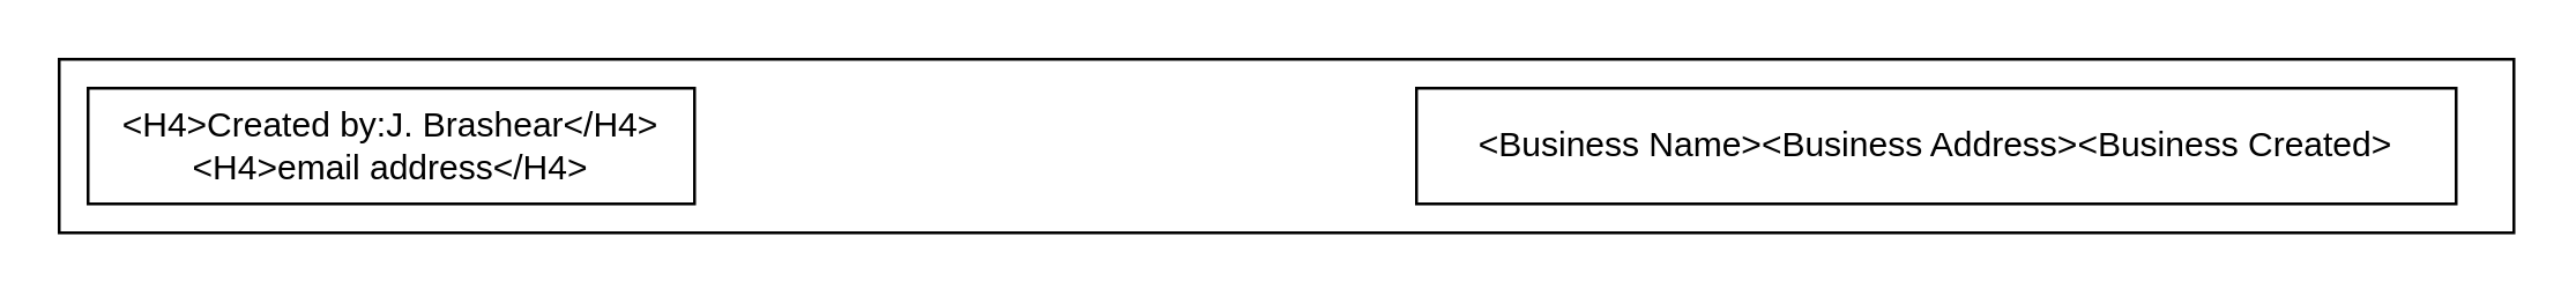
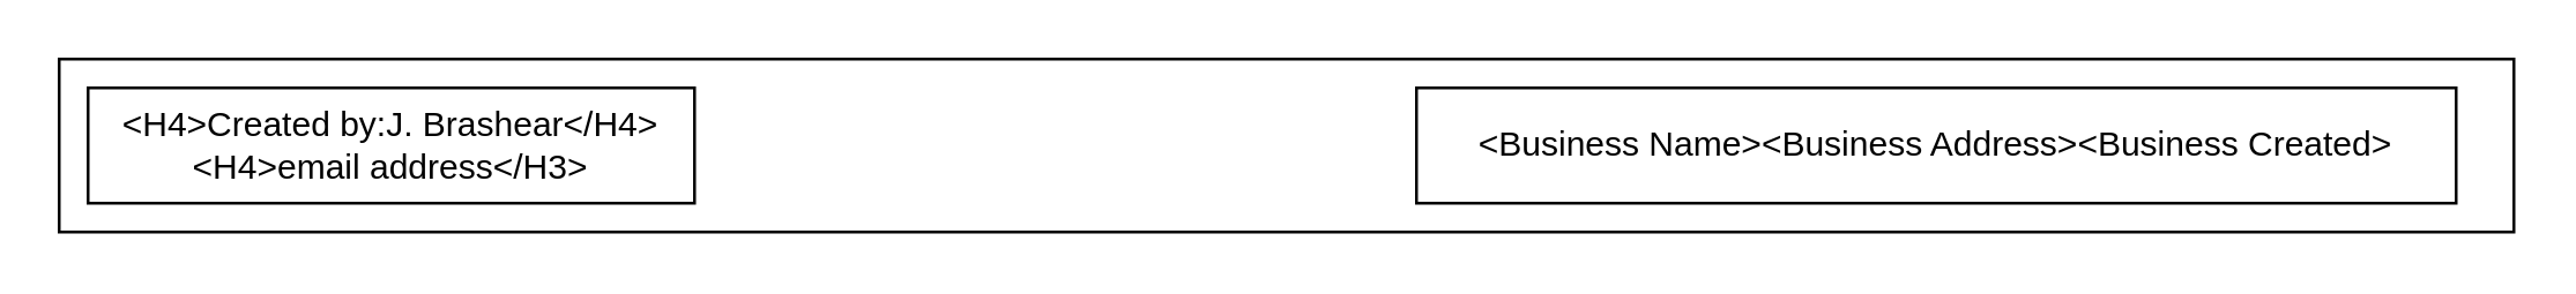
- <mxCell id="3" value="&amp;lt;H4&amp;gt;Created by:J. Brashear&amp;lt;/H4&amp;gt;&lt;br&gt;&amp;lt;H4&amp;gt;email address&amp;lt;/H4&amp;gt;" style="rounded=0;whiteSpace=wrap;html=1;" vertex="1" parent="1"><mxGeometry x="30" y="30" width="210" height="40" as="geometry" /></mxCell>
+ <mxCell id="3" value="&amp;lt;H4&amp;gt;Created by:J. Brashear&amp;lt;/H4&amp;gt;&lt;br&gt;&amp;lt;H4&amp;gt;email address&amp;lt;/H3&amp;gt;" style="rounded=0;whiteSpace=wrap;html=1;" vertex="1" parent="1"><mxGeometry x="30" y="30" width="210" height="40" as="geometry" /></mxCell>
